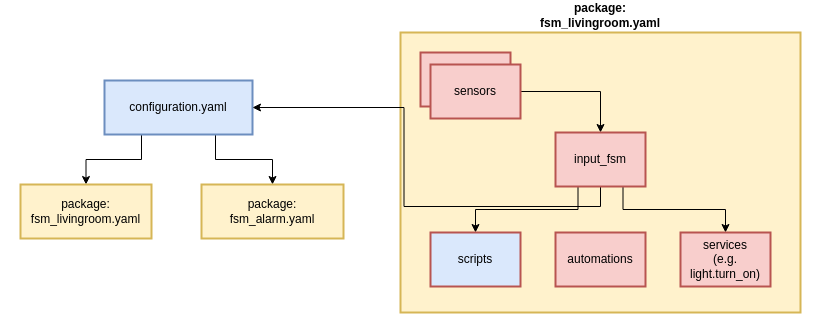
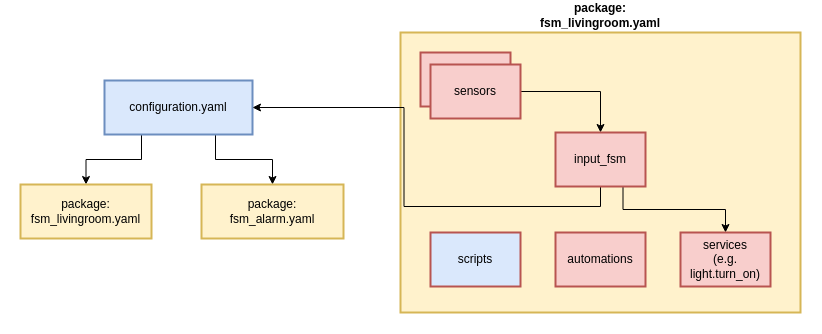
- <mxCell id="11" style="edgeStyle=orthogonalEdgeStyle;rounded=0;orthogonalLoop=1;jettySize=auto;html=1;exitX=0.25;exitY=1;exitDx=0;exitDy=0;" edge="1" parent="1" source="14" target="15"><mxGeometry relative="1" as="geometry" /></mxCell>
